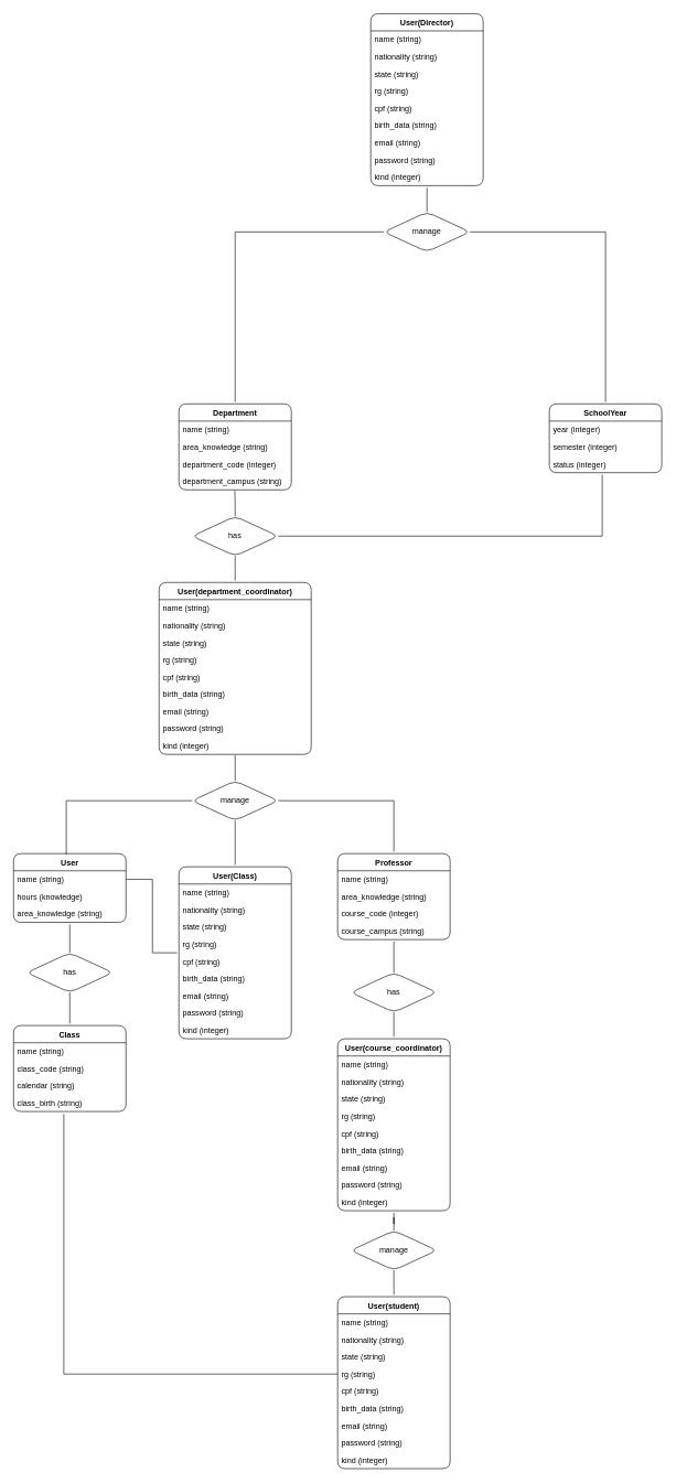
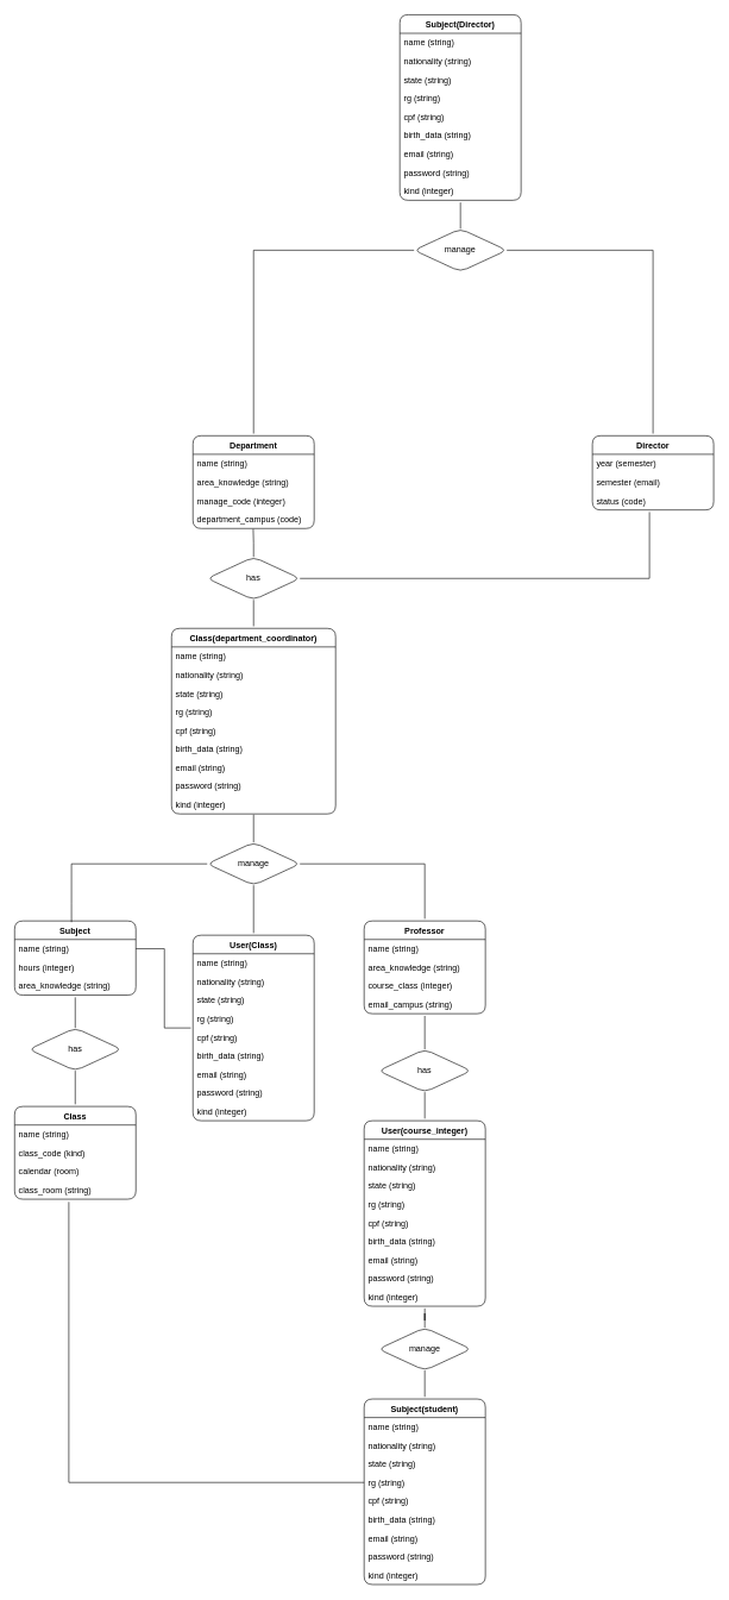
- <mxCell id="47" value="User(Director)" style="swimlane;fontStyle=1;childLayout=stackLayout;horizontal=1;startSize=26;fillColor=none;horizontalStack=0;resizeParent=1;resizeParentMax=0;resizeLast=0;collapsible=1;marginBottom=0;verticalAlign=middle;perimeterSpacing=3;rounded=1;glass=0;shadow=0;sketch=0;" parent="1" vertex="1"><mxGeometry x="560" y="20" width="170" height="260" as="geometry"><mxRectangle x="-810" y="50" width="100" height="30" as="alternateBounds" /></mxGeometry></mxCell>
+ <mxCell id="47" value="Subject(Director)" style="swimlane;fontStyle=1;childLayout=stackLayout;horizontal=1;startSize=26;fillColor=none;horizontalStack=0;resizeParent=1;resizeParentMax=0;resizeLast=0;collapsible=1;marginBottom=0;verticalAlign=middle;perimeterSpacing=3;rounded=1;glass=0;shadow=0;sketch=0;" parent="1" vertex="1"><mxGeometry x="560" y="20" width="170" height="260" as="geometry"><mxRectangle x="-810" y="50" width="100" height="30" as="alternateBounds" /></mxGeometry></mxCell>
- <mxCell id="21" value="SchoolYear" style="swimlane;fontStyle=1;childLayout=stackLayout;horizontal=1;startSize=26;fillColor=none;horizontalStack=0;resizeParent=1;resizeParentMax=0;resizeLast=0;collapsible=1;marginBottom=0;verticalAlign=middle;perimeterSpacing=3;rounded=1;glass=0;shadow=0;sketch=0;" parent="1" vertex="1"><mxGeometry x="830" y="610" width="170" height="104" as="geometry"><mxRectangle x="-730" y="120" width="60" height="26" as="alternateBounds" /></mxGeometry></mxCell>
+ <mxCell id="21" value="Director" style="swimlane;fontStyle=1;childLayout=stackLayout;horizontal=1;startSize=26;fillColor=none;horizontalStack=0;resizeParent=1;resizeParentMax=0;resizeLast=0;collapsible=1;marginBottom=0;verticalAlign=middle;perimeterSpacing=3;rounded=1;glass=0;shadow=0;sketch=0;" parent="1" vertex="1"><mxGeometry x="830" y="610" width="170" height="104" as="geometry"><mxRectangle x="-730" y="120" width="60" height="26" as="alternateBounds" /></mxGeometry></mxCell>
- <mxCell id="22" value="year (integer)" style="text;strokeColor=none;fillColor=none;align=left;verticalAlign=top;spacingLeft=4;spacingRight=4;overflow=hidden;rotatable=0;points=[[0,0.5],[1,0.5]];portConstraint=eastwest;" parent="21" vertex="1"><mxGeometry y="26" width="170" height="26" as="geometry" /></mxCell>
+ <mxCell id="22" value="year (semester)" style="text;strokeColor=none;fillColor=none;align=left;verticalAlign=top;spacingLeft=4;spacingRight=4;overflow=hidden;rotatable=0;points=[[0,0.5],[1,0.5]];portConstraint=eastwest;" parent="21" vertex="1"><mxGeometry y="26" width="170" height="26" as="geometry" /></mxCell>
- <mxCell id="23" value="semester (integer)" style="text;strokeColor=none;fillColor=none;align=left;verticalAlign=top;spacingLeft=4;spacingRight=4;overflow=hidden;rotatable=0;points=[[0,0.5],[1,0.5]];portConstraint=eastwest;" parent="21" vertex="1"><mxGeometry y="52" width="170" height="26" as="geometry" /></mxCell>
+ <mxCell id="23" value="semester (email)" style="text;strokeColor=none;fillColor=none;align=left;verticalAlign=top;spacingLeft=4;spacingRight=4;overflow=hidden;rotatable=0;points=[[0,0.5],[1,0.5]];portConstraint=eastwest;" parent="21" vertex="1"><mxGeometry y="52" width="170" height="26" as="geometry" /></mxCell>
- <mxCell id="28" value="department_code (integer)" style="text;strokeColor=none;fillColor=none;align=left;verticalAlign=top;spacingLeft=4;spacingRight=4;overflow=hidden;rotatable=0;points=[[0,0.5],[1,0.5]];portConstraint=eastwest;" parent="25" vertex="1"><mxGeometry y="78" width="170" height="26" as="geometry" /></mxCell>
+ <mxCell id="28" value="manage_code (integer)" style="text;strokeColor=none;fillColor=none;align=left;verticalAlign=top;spacingLeft=4;spacingRight=4;overflow=hidden;rotatable=0;points=[[0,0.5],[1,0.5]];portConstraint=eastwest;" parent="25" vertex="1"><mxGeometry y="78" width="170" height="26" as="geometry" /></mxCell>
- <mxCell id="24" value="status (integer)" style="text;strokeColor=none;fillColor=none;align=left;verticalAlign=top;spacingLeft=4;spacingRight=4;overflow=hidden;rotatable=0;points=[[0,0.5],[1,0.5]];portConstraint=eastwest;" parent="21" vertex="1"><mxGeometry y="78" width="170" height="26" as="geometry" /></mxCell>
+ <mxCell id="24" value="status (code)" style="text;strokeColor=none;fillColor=none;align=left;verticalAlign=top;spacingLeft=4;spacingRight=4;overflow=hidden;rotatable=0;points=[[0,0.5],[1,0.5]];portConstraint=eastwest;" parent="21" vertex="1"><mxGeometry y="78" width="170" height="26" as="geometry" /></mxCell>
- <mxCell id="29" value="department_campus (string)" style="text;strokeColor=none;fillColor=none;align=left;verticalAlign=top;spacingLeft=4;spacingRight=4;overflow=hidden;rotatable=0;points=[[0,0.5],[1,0.5]];portConstraint=eastwest;" parent="25" vertex="1"><mxGeometry y="104" width="170" height="26" as="geometry" /></mxCell>
+ <mxCell id="29" value="department_campus (code)" style="text;strokeColor=none;fillColor=none;align=left;verticalAlign=top;spacingLeft=4;spacingRight=4;overflow=hidden;rotatable=0;points=[[0,0.5],[1,0.5]];portConstraint=eastwest;" parent="25" vertex="1"><mxGeometry y="104" width="170" height="26" as="geometry" /></mxCell>
- <mxCell id="74" value="User(department_coordinator)" style="swimlane;fontStyle=1;childLayout=stackLayout;horizontal=1;startSize=26;fillColor=none;horizontalStack=0;resizeParent=1;resizeParentMax=0;resizeLast=0;collapsible=1;marginBottom=0;verticalAlign=middle;perimeterSpacing=3;rounded=1;glass=0;shadow=0;sketch=0;" parent="1" vertex="1"><mxGeometry x="240" y="880" width="230" height="260" as="geometry"><mxRectangle x="-810" y="50" width="100" height="30" as="alternateBounds" /></mxGeometry></mxCell>
+ <mxCell id="74" value="Class(department_coordinator)" style="swimlane;fontStyle=1;childLayout=stackLayout;horizontal=1;startSize=26;fillColor=none;horizontalStack=0;resizeParent=1;resizeParentMax=0;resizeLast=0;collapsible=1;marginBottom=0;verticalAlign=middle;perimeterSpacing=3;rounded=1;glass=0;shadow=0;sketch=0;" parent="1" vertex="1"><mxGeometry x="240" y="880" width="230" height="260" as="geometry"><mxRectangle x="-810" y="50" width="100" height="30" as="alternateBounds" /></mxGeometry></mxCell>
- <mxCell id="31" value="User" style="swimlane;fontStyle=1;childLayout=stackLayout;horizontal=1;startSize=26;fillColor=none;horizontalStack=0;resizeParent=1;resizeParentMax=0;resizeLast=0;collapsible=1;marginBottom=0;verticalAlign=middle;perimeterSpacing=3;rounded=1;glass=0;shadow=0;sketch=0;" parent="1" vertex="1"><mxGeometry x="20" y="1290" width="170" height="104" as="geometry"><mxRectangle x="-810" y="50" width="100" height="30" as="alternateBounds" /></mxGeometry></mxCell>
+ <mxCell id="31" value="Subject" style="swimlane;fontStyle=1;childLayout=stackLayout;horizontal=1;startSize=26;fillColor=none;horizontalStack=0;resizeParent=1;resizeParentMax=0;resizeLast=0;collapsible=1;marginBottom=0;verticalAlign=middle;perimeterSpacing=3;rounded=1;glass=0;shadow=0;sketch=0;" parent="1" vertex="1"><mxGeometry x="20" y="1290" width="170" height="104" as="geometry"><mxRectangle x="-810" y="50" width="100" height="30" as="alternateBounds" /></mxGeometry></mxCell>
- <mxCell id="33" value="hours (knowledge)" style="text;strokeColor=none;fillColor=none;align=left;verticalAlign=top;spacingLeft=4;spacingRight=4;overflow=hidden;rotatable=0;points=[[0,0.5],[1,0.5]];portConstraint=eastwest;" parent="31" vertex="1"><mxGeometry y="52" width="170" height="26" as="geometry" /></mxCell>
+ <mxCell id="33" value="hours (integer)" style="text;strokeColor=none;fillColor=none;align=left;verticalAlign=top;spacingLeft=4;spacingRight=4;overflow=hidden;rotatable=0;points=[[0,0.5],[1,0.5]];portConstraint=eastwest;" parent="31" vertex="1"><mxGeometry y="52" width="170" height="26" as="geometry" /></mxCell>
- <mxCell id="18" value="course_code (integer)" style="text;strokeColor=none;fillColor=none;align=left;verticalAlign=top;spacingLeft=4;spacingRight=4;overflow=hidden;rotatable=0;points=[[0,0.5],[1,0.5]];portConstraint=eastwest;" parent="15" vertex="1"><mxGeometry y="78" width="170" height="26" as="geometry" /></mxCell>
+ <mxCell id="18" value="course_class (integer)" style="text;strokeColor=none;fillColor=none;align=left;verticalAlign=top;spacingLeft=4;spacingRight=4;overflow=hidden;rotatable=0;points=[[0,0.5],[1,0.5]];portConstraint=eastwest;" parent="15" vertex="1"><mxGeometry y="78" width="170" height="26" as="geometry" /></mxCell>
- <mxCell id="19" value="course_campus (string)" style="text;strokeColor=none;fillColor=none;align=left;verticalAlign=top;spacingLeft=4;spacingRight=4;overflow=hidden;rotatable=0;points=[[0,0.5],[1,0.5]];portConstraint=eastwest;" parent="15" vertex="1"><mxGeometry y="104" width="170" height="26" as="geometry" /></mxCell>
+ <mxCell id="19" value="email_campus (string)" style="text;strokeColor=none;fillColor=none;align=left;verticalAlign=top;spacingLeft=4;spacingRight=4;overflow=hidden;rotatable=0;points=[[0,0.5],[1,0.5]];portConstraint=eastwest;" parent="15" vertex="1"><mxGeometry y="104" width="170" height="26" as="geometry" /></mxCell>
- <mxCell id="4" value="User(course_coordinator)" style="swimlane;fontStyle=1;childLayout=stackLayout;horizontal=1;startSize=26;fillColor=none;horizontalStack=0;resizeParent=1;resizeParentMax=0;resizeLast=0;collapsible=1;marginBottom=0;verticalAlign=middle;perimeterSpacing=3;rounded=1;glass=0;shadow=0;sketch=0;" parent="1" vertex="1"><mxGeometry x="510" y="1570" width="170" height="260" as="geometry"><mxRectangle x="-810" y="50" width="100" height="30" as="alternateBounds" /></mxGeometry></mxCell>
+ <mxCell id="4" value="User(course_integer)" style="swimlane;fontStyle=1;childLayout=stackLayout;horizontal=1;startSize=26;fillColor=none;horizontalStack=0;resizeParent=1;resizeParentMax=0;resizeLast=0;collapsible=1;marginBottom=0;verticalAlign=middle;perimeterSpacing=3;rounded=1;glass=0;shadow=0;sketch=0;" parent="1" vertex="1"><mxGeometry x="510" y="1570" width="170" height="260" as="geometry"><mxRectangle x="-810" y="50" width="100" height="30" as="alternateBounds" /></mxGeometry></mxCell>
- <mxCell id="37" value="class_code (string)" style="text;strokeColor=none;fillColor=none;align=left;verticalAlign=top;spacingLeft=4;spacingRight=4;overflow=hidden;rotatable=0;points=[[0,0.5],[1,0.5]];portConstraint=eastwest;" parent="35" vertex="1"><mxGeometry y="52" width="170" height="26" as="geometry" /></mxCell>
+ <mxCell id="37" value="class_code (kind)" style="text;strokeColor=none;fillColor=none;align=left;verticalAlign=top;spacingLeft=4;spacingRight=4;overflow=hidden;rotatable=0;points=[[0,0.5],[1,0.5]];portConstraint=eastwest;" parent="35" vertex="1"><mxGeometry y="52" width="170" height="26" as="geometry" /></mxCell>
- <mxCell id="38" value="calendar (string)" style="text;strokeColor=none;fillColor=none;align=left;verticalAlign=top;spacingLeft=4;spacingRight=4;overflow=hidden;rotatable=0;points=[[0,0.5],[1,0.5]];portConstraint=eastwest;" parent="35" vertex="1"><mxGeometry y="78" width="170" height="26" as="geometry" /></mxCell>
+ <mxCell id="38" value="calendar (room)" style="text;strokeColor=none;fillColor=none;align=left;verticalAlign=top;spacingLeft=4;spacingRight=4;overflow=hidden;rotatable=0;points=[[0,0.5],[1,0.5]];portConstraint=eastwest;" parent="35" vertex="1"><mxGeometry y="78" width="170" height="26" as="geometry" /></mxCell>
- <mxCell id="39" value="class_birth (string)" style="text;strokeColor=none;fillColor=none;align=left;verticalAlign=top;spacingLeft=4;spacingRight=4;overflow=hidden;rotatable=0;points=[[0,0.5],[1,0.5]];portConstraint=eastwest;" parent="35" vertex="1"><mxGeometry y="104" width="170" height="26" as="geometry" /></mxCell>
+ <mxCell id="39" value="class_room (string)" style="text;strokeColor=none;fillColor=none;align=left;verticalAlign=top;spacingLeft=4;spacingRight=4;overflow=hidden;rotatable=0;points=[[0,0.5],[1,0.5]];portConstraint=eastwest;" parent="35" vertex="1"><mxGeometry y="104" width="170" height="26" as="geometry" /></mxCell>
- <mxCell id="88" value="User(student)" style="swimlane;fontStyle=1;childLayout=stackLayout;horizontal=1;startSize=26;fillColor=none;horizontalStack=0;resizeParent=1;resizeParentMax=0;resizeLast=0;collapsible=1;marginBottom=0;verticalAlign=middle;perimeterSpacing=3;rounded=1;glass=0;shadow=0;sketch=0;" parent="1" vertex="1"><mxGeometry x="510" y="1960" width="170" height="260" as="geometry"><mxRectangle x="-810" y="50" width="100" height="30" as="alternateBounds" /></mxGeometry></mxCell>
+ <mxCell id="88" value="Subject(student)" style="swimlane;fontStyle=1;childLayout=stackLayout;horizontal=1;startSize=26;fillColor=none;horizontalStack=0;resizeParent=1;resizeParentMax=0;resizeLast=0;collapsible=1;marginBottom=0;verticalAlign=middle;perimeterSpacing=3;rounded=1;glass=0;shadow=0;sketch=0;" parent="1" vertex="1"><mxGeometry x="510" y="1960" width="170" height="260" as="geometry"><mxRectangle x="-810" y="50" width="100" height="30" as="alternateBounds" /></mxGeometry></mxCell>
